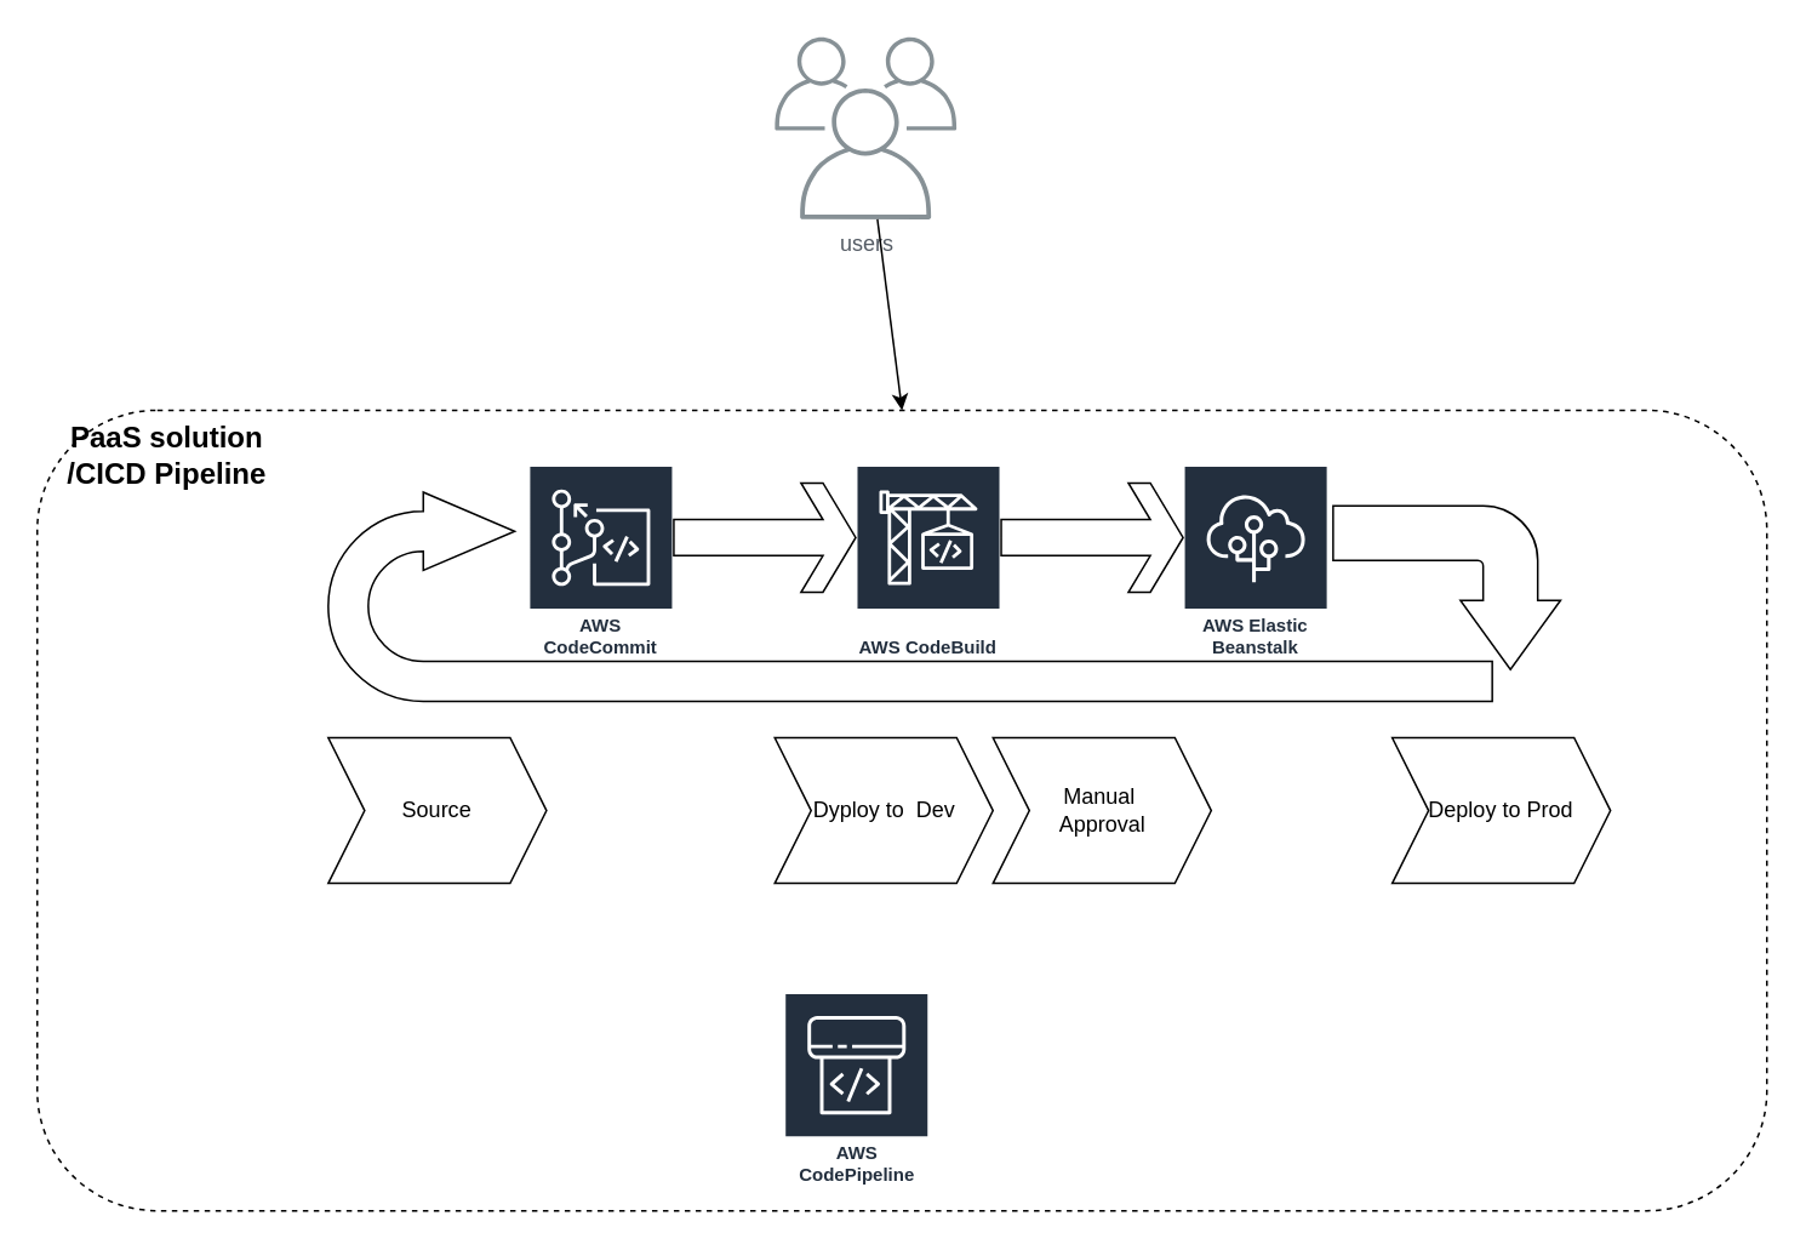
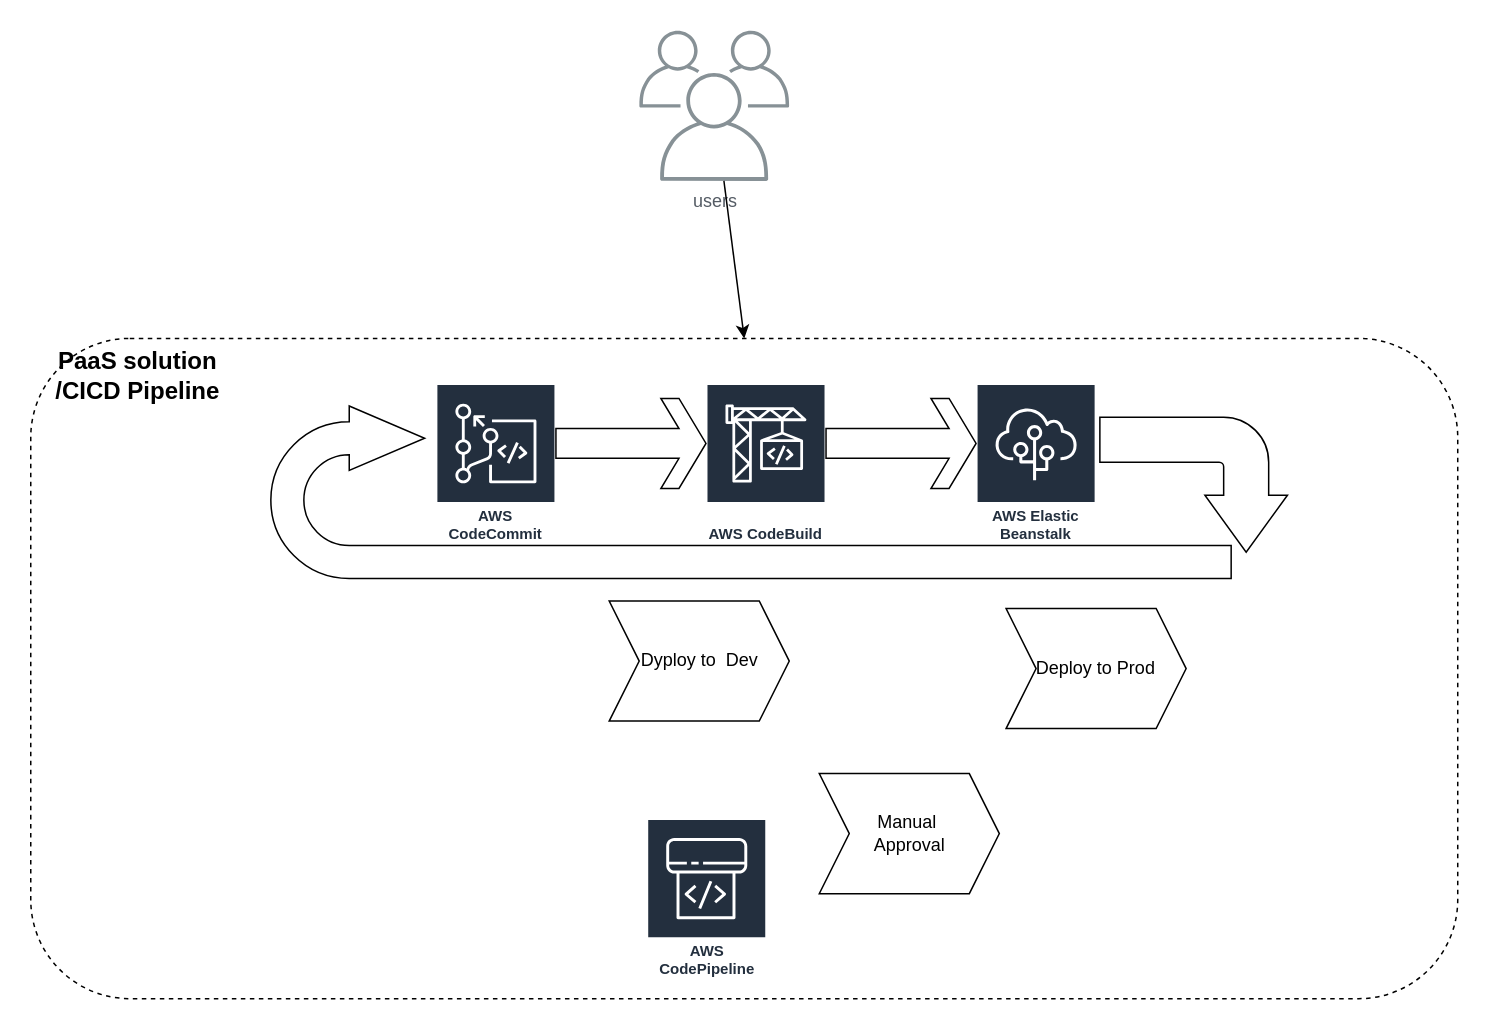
- <mxCell id="14" value="Source" style="shape=step;perimeter=stepPerimeter;whiteSpace=wrap;html=1;fixedSize=1;" vertex="1" parent="1"><mxGeometry x="180" y="405" width="120" height="80" as="geometry" /></mxCell>
- <mxCell id="15" value="Dyploy to&amp;nbsp; Dev" style="shape=step;perimeter=stepPerimeter;whiteSpace=wrap;html=1;fixedSize=1;" vertex="1" parent="1"><mxGeometry x="425.5" y="405" width="120" height="80" as="geometry" /></mxCell>
+ <mxCell id="15" value="Dyploy to&amp;nbsp; Dev" style="shape=step;perimeter=stepPerimeter;whiteSpace=wrap;html=1;fixedSize=1;" vertex="1" parent="1"><mxGeometry x="405.5" y="400" width="120" height="80" as="geometry" /></mxCell>
- <mxCell id="16" value="Manual&amp;nbsp; &lt;br&gt;Approval" style="shape=step;perimeter=stepPerimeter;whiteSpace=wrap;html=1;fixedSize=1;" vertex="1" parent="1"><mxGeometry x="545.5" y="405" width="120" height="80" as="geometry" /></mxCell>
+ <mxCell id="16" value="Manual&amp;nbsp; &lt;br&gt;Approval" style="shape=step;perimeter=stepPerimeter;whiteSpace=wrap;html=1;fixedSize=1;" vertex="1" parent="1"><mxGeometry x="545.5" y="515" width="120" height="80" as="geometry" /></mxCell>
- <mxCell id="17" value="Deploy to Prod" style="shape=step;perimeter=stepPerimeter;whiteSpace=wrap;html=1;fixedSize=1;" vertex="1" parent="1"><mxGeometry x="765" y="405" width="120" height="80" as="geometry" /></mxCell>
+ <mxCell id="17" value="Deploy to Prod" style="shape=step;perimeter=stepPerimeter;whiteSpace=wrap;html=1;fixedSize=1;" vertex="1" parent="1"><mxGeometry x="670" y="405" width="120" height="80" as="geometry" /></mxCell>
